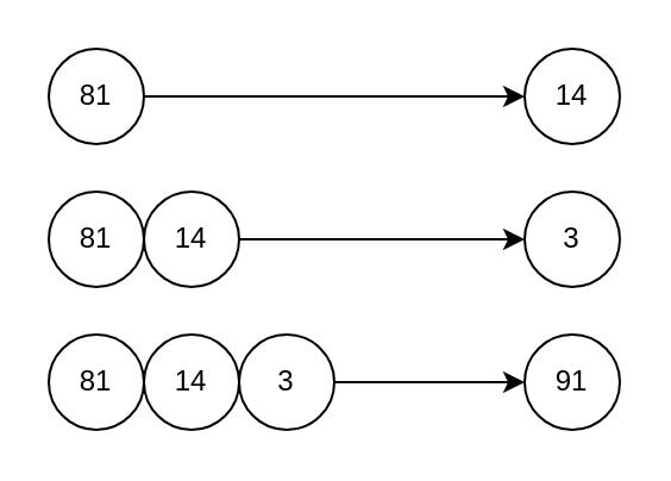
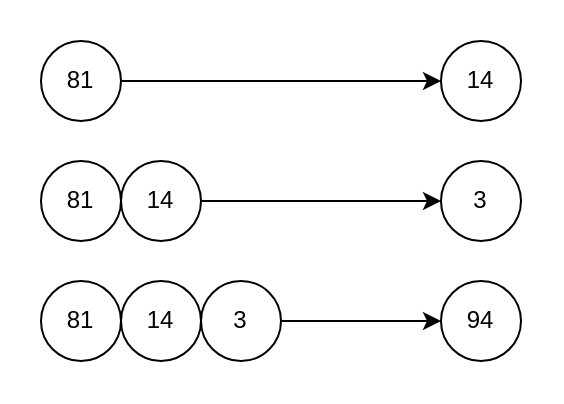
- <mxCell id="13" value="&lt;pre style=&quot;box-sizing: unset; font-family: var(--jp-code-font-family); font-size: var(--jp-code-font-size); line-height: var(--jp-code-line-height); color: var(--jp-content-font-color1); border: none; margin-top: 0px; margin-bottom: 0px; padding: 0px; overflow: auto; word-break: break-all; overflow-wrap: break-word; text-align: left; background-color: rgb(255, 255, 255);&quot;&gt;91&lt;/pre&gt;" style="ellipse;whiteSpace=wrap;html=1;aspect=fixed;" parent="1" vertex="1"><mxGeometry x="220" y="140" width="40" height="40" as="geometry" /></mxCell>
+ <mxCell id="13" value="&lt;pre style=&quot;box-sizing: unset; font-family: var(--jp-code-font-family); font-size: var(--jp-code-font-size); line-height: var(--jp-code-line-height); color: var(--jp-content-font-color1); border: none; margin-top: 0px; margin-bottom: 0px; padding: 0px; overflow: auto; word-break: break-all; overflow-wrap: break-word; text-align: left; background-color: rgb(255, 255, 255);&quot;&gt;94&lt;/pre&gt;" style="ellipse;whiteSpace=wrap;html=1;aspect=fixed;" parent="1" vertex="1"><mxGeometry x="220" y="140" width="40" height="40" as="geometry" /></mxCell>
